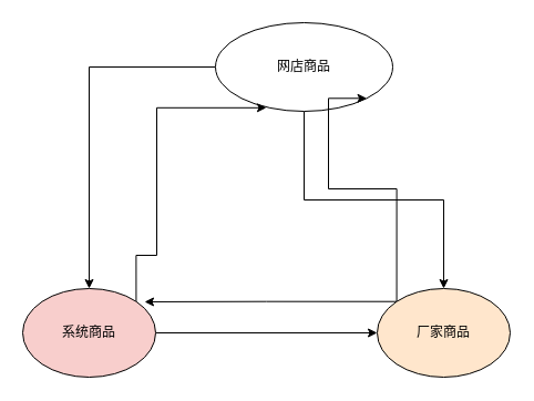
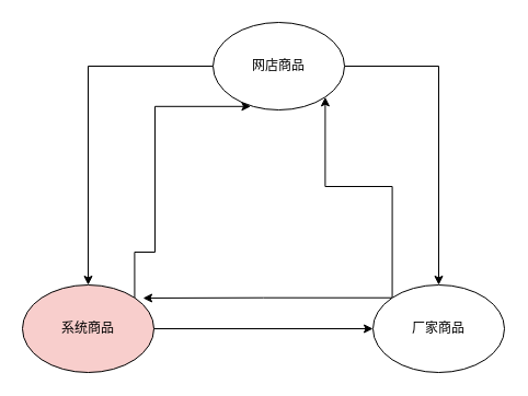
- <mxCell id="4" value="网店商品" style="ellipse;whiteSpace=wrap;html=1;" vertex="1" parent="1"><mxGeometry x="194" y="20" width="160" height="80" as="geometry" /></mxCell>
+ <mxCell id="4" value="网店商品" style="ellipse;whiteSpace=wrap;html=1;" vertex="1" parent="1"><mxGeometry x="194" y="20" width="120" height="80" as="geometry" /></mxCell>
- <mxCell id="10" value="厂家商品" style="ellipse;whiteSpace=wrap;html=1;fillColor=#ffe6cc;" vertex="1" parent="1"><mxGeometry x="340" y="260" width="120" height="80" as="geometry" /></mxCell>
+ <mxCell id="10" value="厂家商品" style="ellipse;whiteSpace=wrap;html=1;" vertex="1" parent="1"><mxGeometry x="340" y="260" width="120" height="80" as="geometry" /></mxCell>
